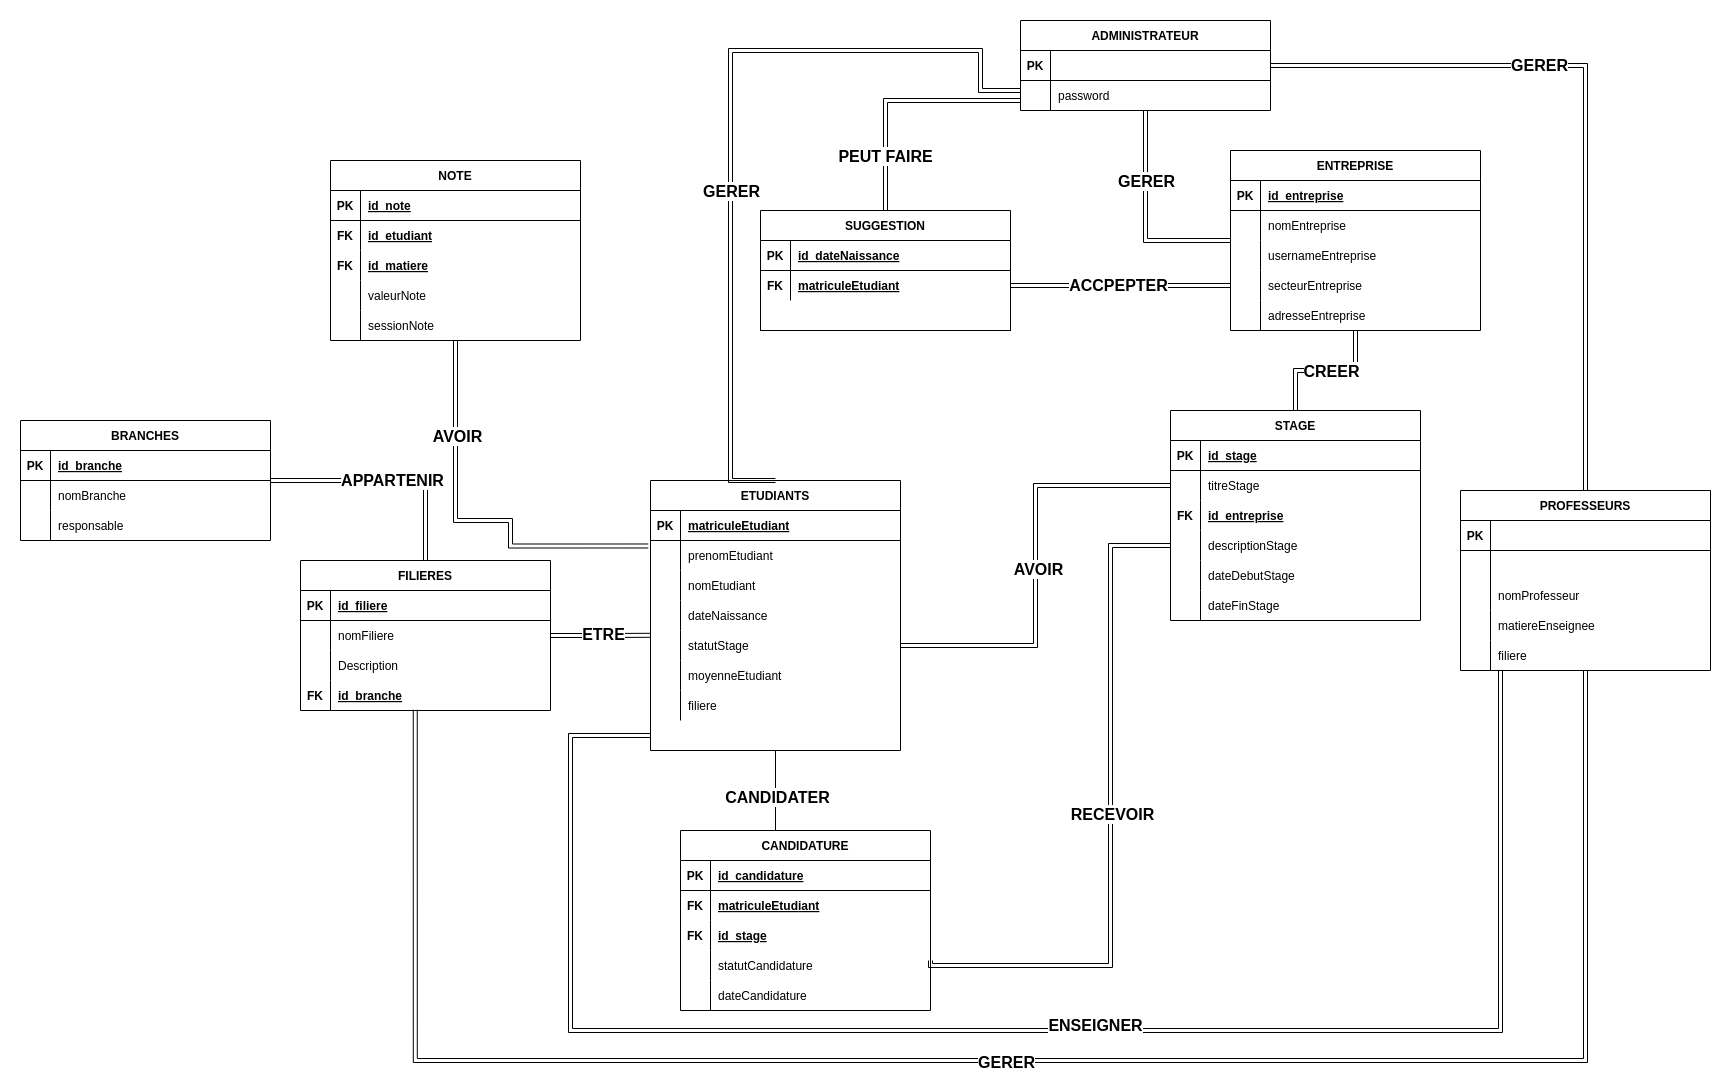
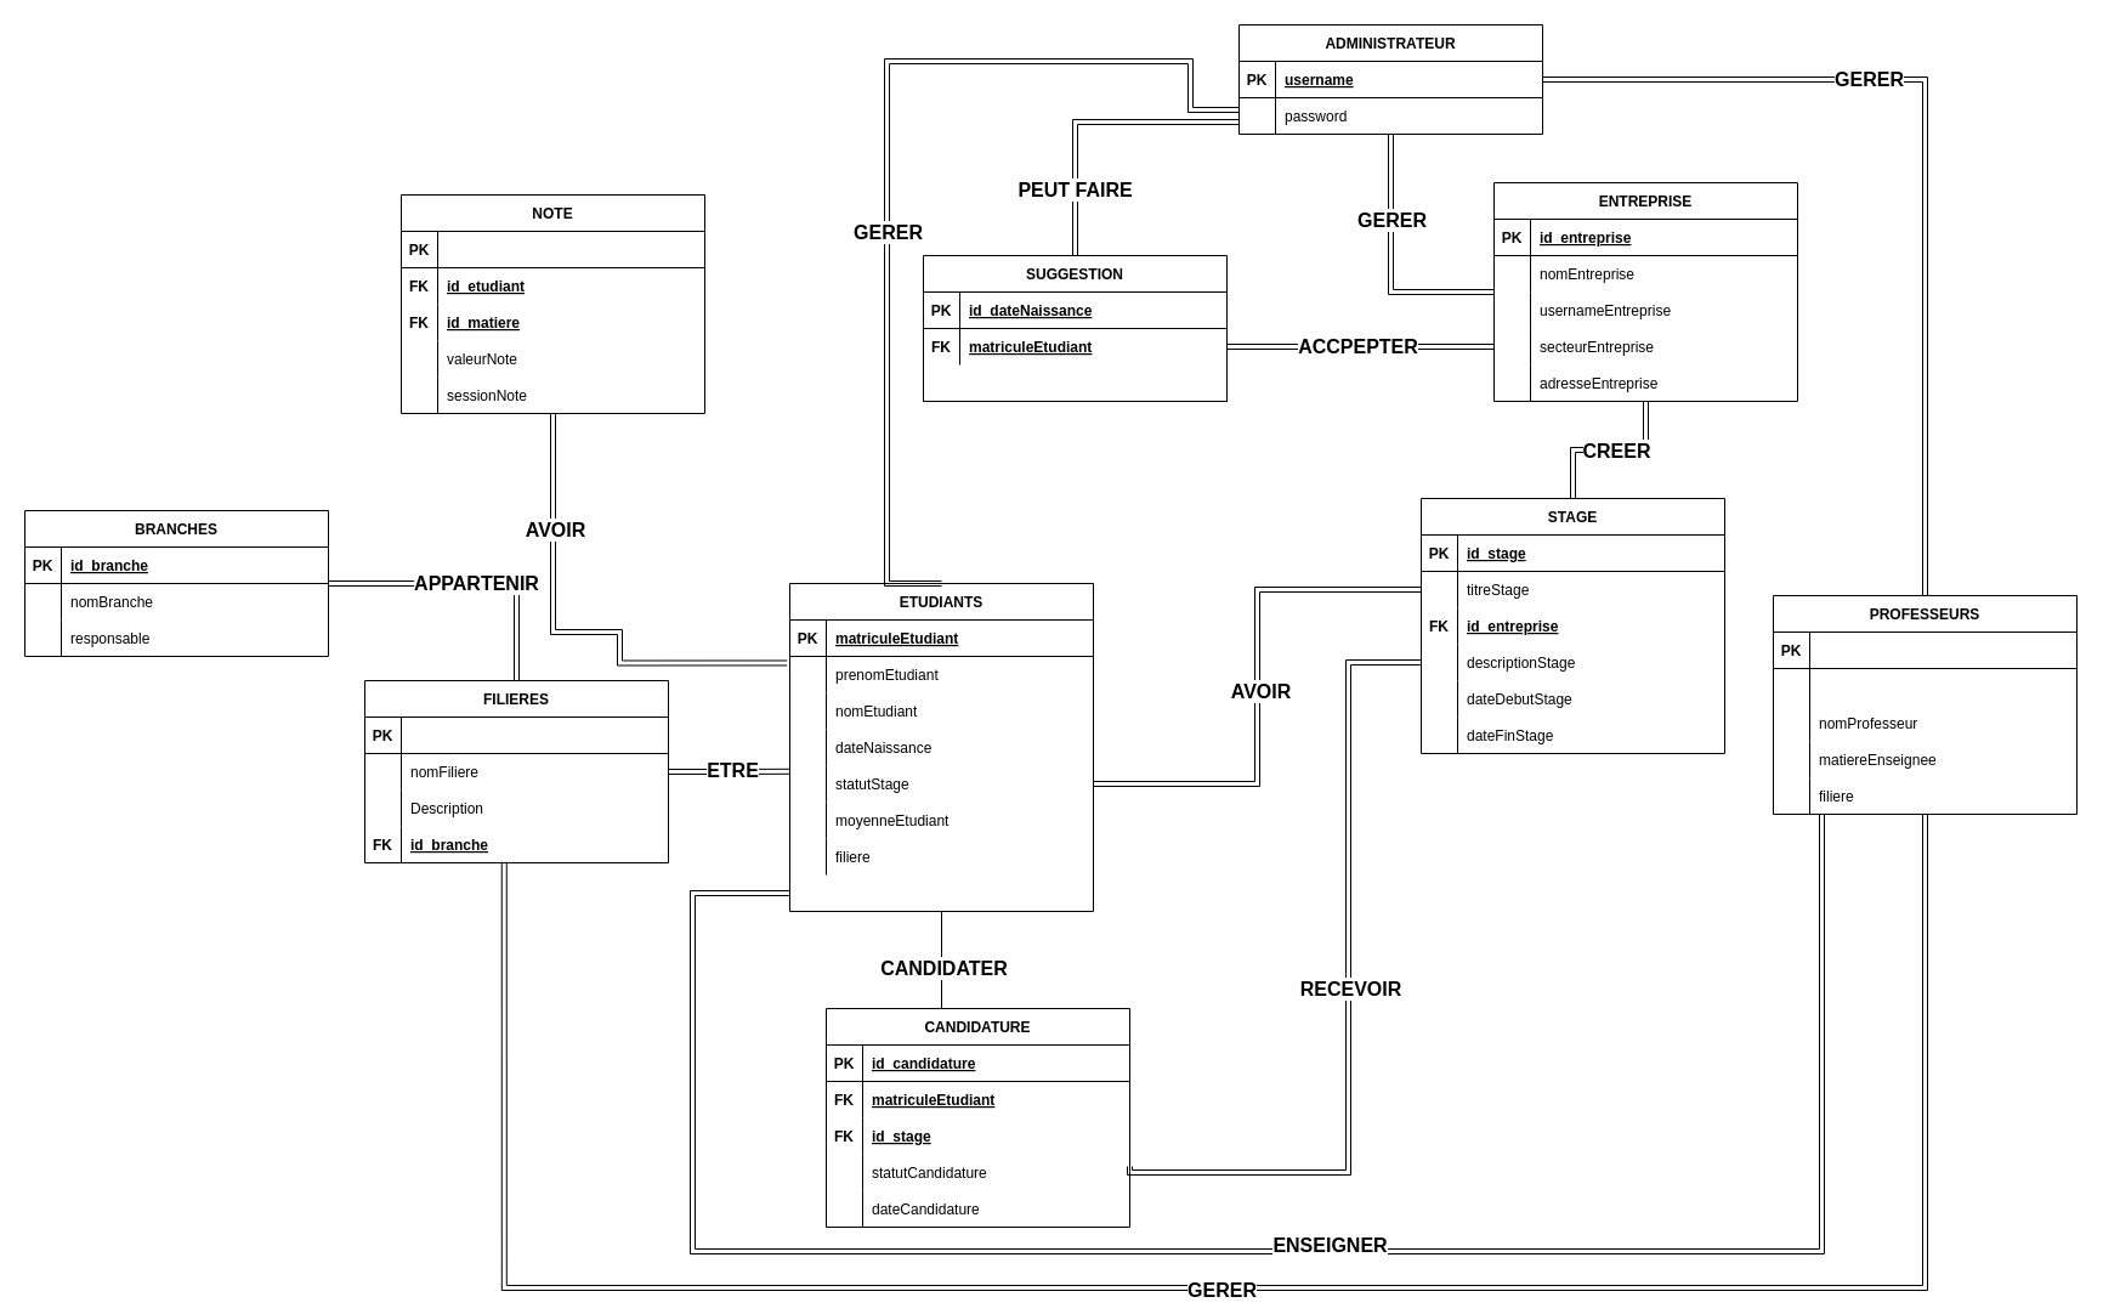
+ <mxCell id="9" value="username" style="shape=partialRectangle;overflow=hidden;connectable=0;fillColor=none;top=0;left=0;bottom=0;right=0;align=left;spacingLeft=6;fontStyle=5;" parent="7" vertex="1"><mxGeometry x="30" width="220" height="30" as="geometry"><mxRectangle width="220" height="30" as="alternateBounds" /></mxGeometry></mxCell>
- <mxCell id="140" value="id_note" style="shape=partialRectangle;overflow=hidden;connectable=0;fillColor=none;top=0;left=0;bottom=0;right=0;align=left;spacingLeft=6;fontStyle=5;" parent="138" vertex="1"><mxGeometry x="30" width="220" height="30" as="geometry"><mxRectangle width="220" height="30" as="alternateBounds" /></mxGeometry></mxCell>
- <mxCell id="42" value="id_filiere" style="shape=partialRectangle;overflow=hidden;connectable=0;fillColor=none;top=0;left=0;bottom=0;right=0;align=left;spacingLeft=6;fontStyle=5;" parent="40" vertex="1"><mxGeometry x="30" width="220" height="30" as="geometry"><mxRectangle width="220" height="30" as="alternateBounds" /></mxGeometry></mxCell>
